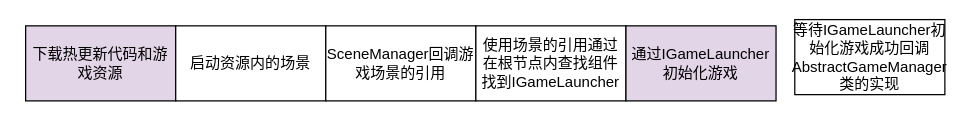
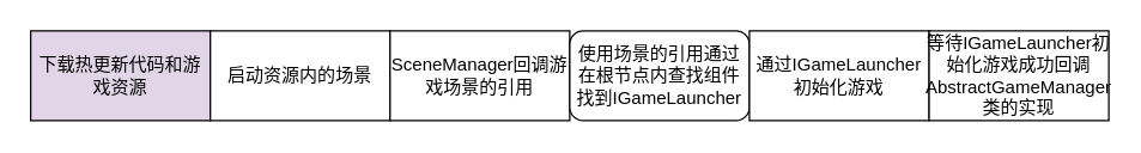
- <mxCell id="7" value="等待IGameLauncher初始化游戏成功回调AbstractGameManager类的实现" style="rounded=0;whiteSpace=wrap;html=1;" vertex="1" parent="1"><mxGeometry x="635" y="15" width="120" height="60" as="geometry" /></mxCell>
+ <mxCell id="7" value="等待IGameLauncher初始化游戏成功回调AbstractGameManager类的实现" style="rounded=0;whiteSpace=wrap;html=1;" vertex="1" parent="1"><mxGeometry x="620" y="20" width="120" height="60" as="geometry" /></mxCell>
- <mxCell id="5" value="使用场景的引用通过在根节点内查找组件找到IGameLauncher" style="rounded=0;whiteSpace=wrap;html=1;" vertex="1" parent="1"><mxGeometry x="380" y="20" width="120" height="60" as="geometry" /></mxCell>
+ <mxCell id="5" value="使用场景的引用通过在根节点内查找组件找到IGameLauncher" style="whiteSpace=wrap;html=1;rounded=1;" vertex="1" parent="1"><mxGeometry x="380" y="20" width="120" height="60" as="geometry" /></mxCell>
- <mxCell id="6" value="通过IGameLauncher初始化游戏" style="rounded=0;whiteSpace=wrap;html=1;fillColor=#e1d5e7;" vertex="1" parent="1"><mxGeometry x="500" y="20" width="120" height="60" as="geometry" /></mxCell>
+ <mxCell id="6" value="通过IGameLauncher初始化游戏" style="rounded=0;whiteSpace=wrap;html=1;" vertex="1" parent="1"><mxGeometry x="500" y="20" width="120" height="60" as="geometry" /></mxCell>
